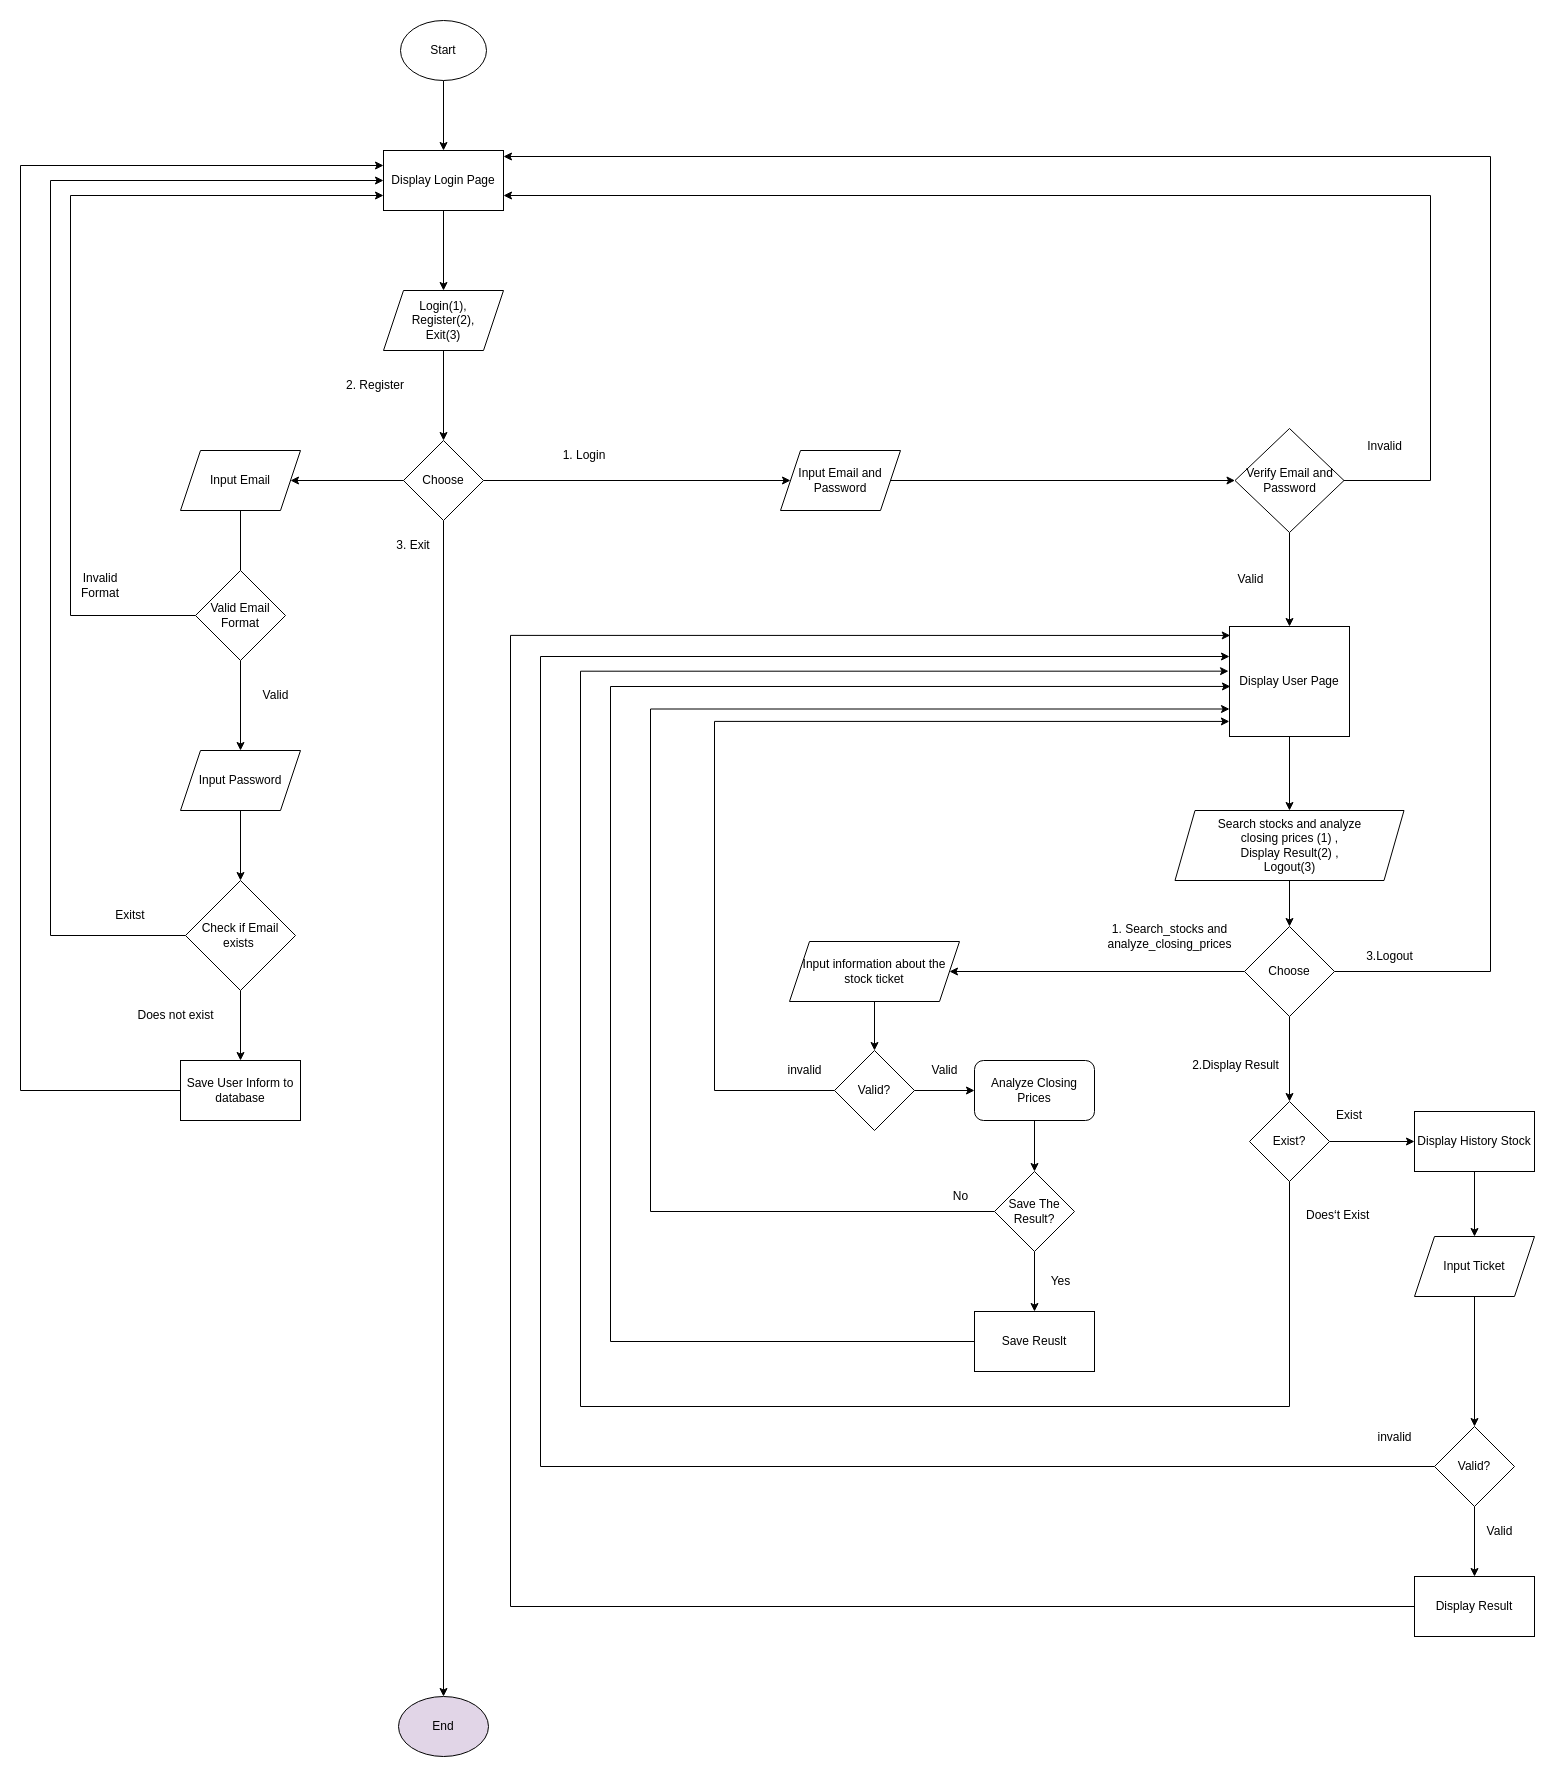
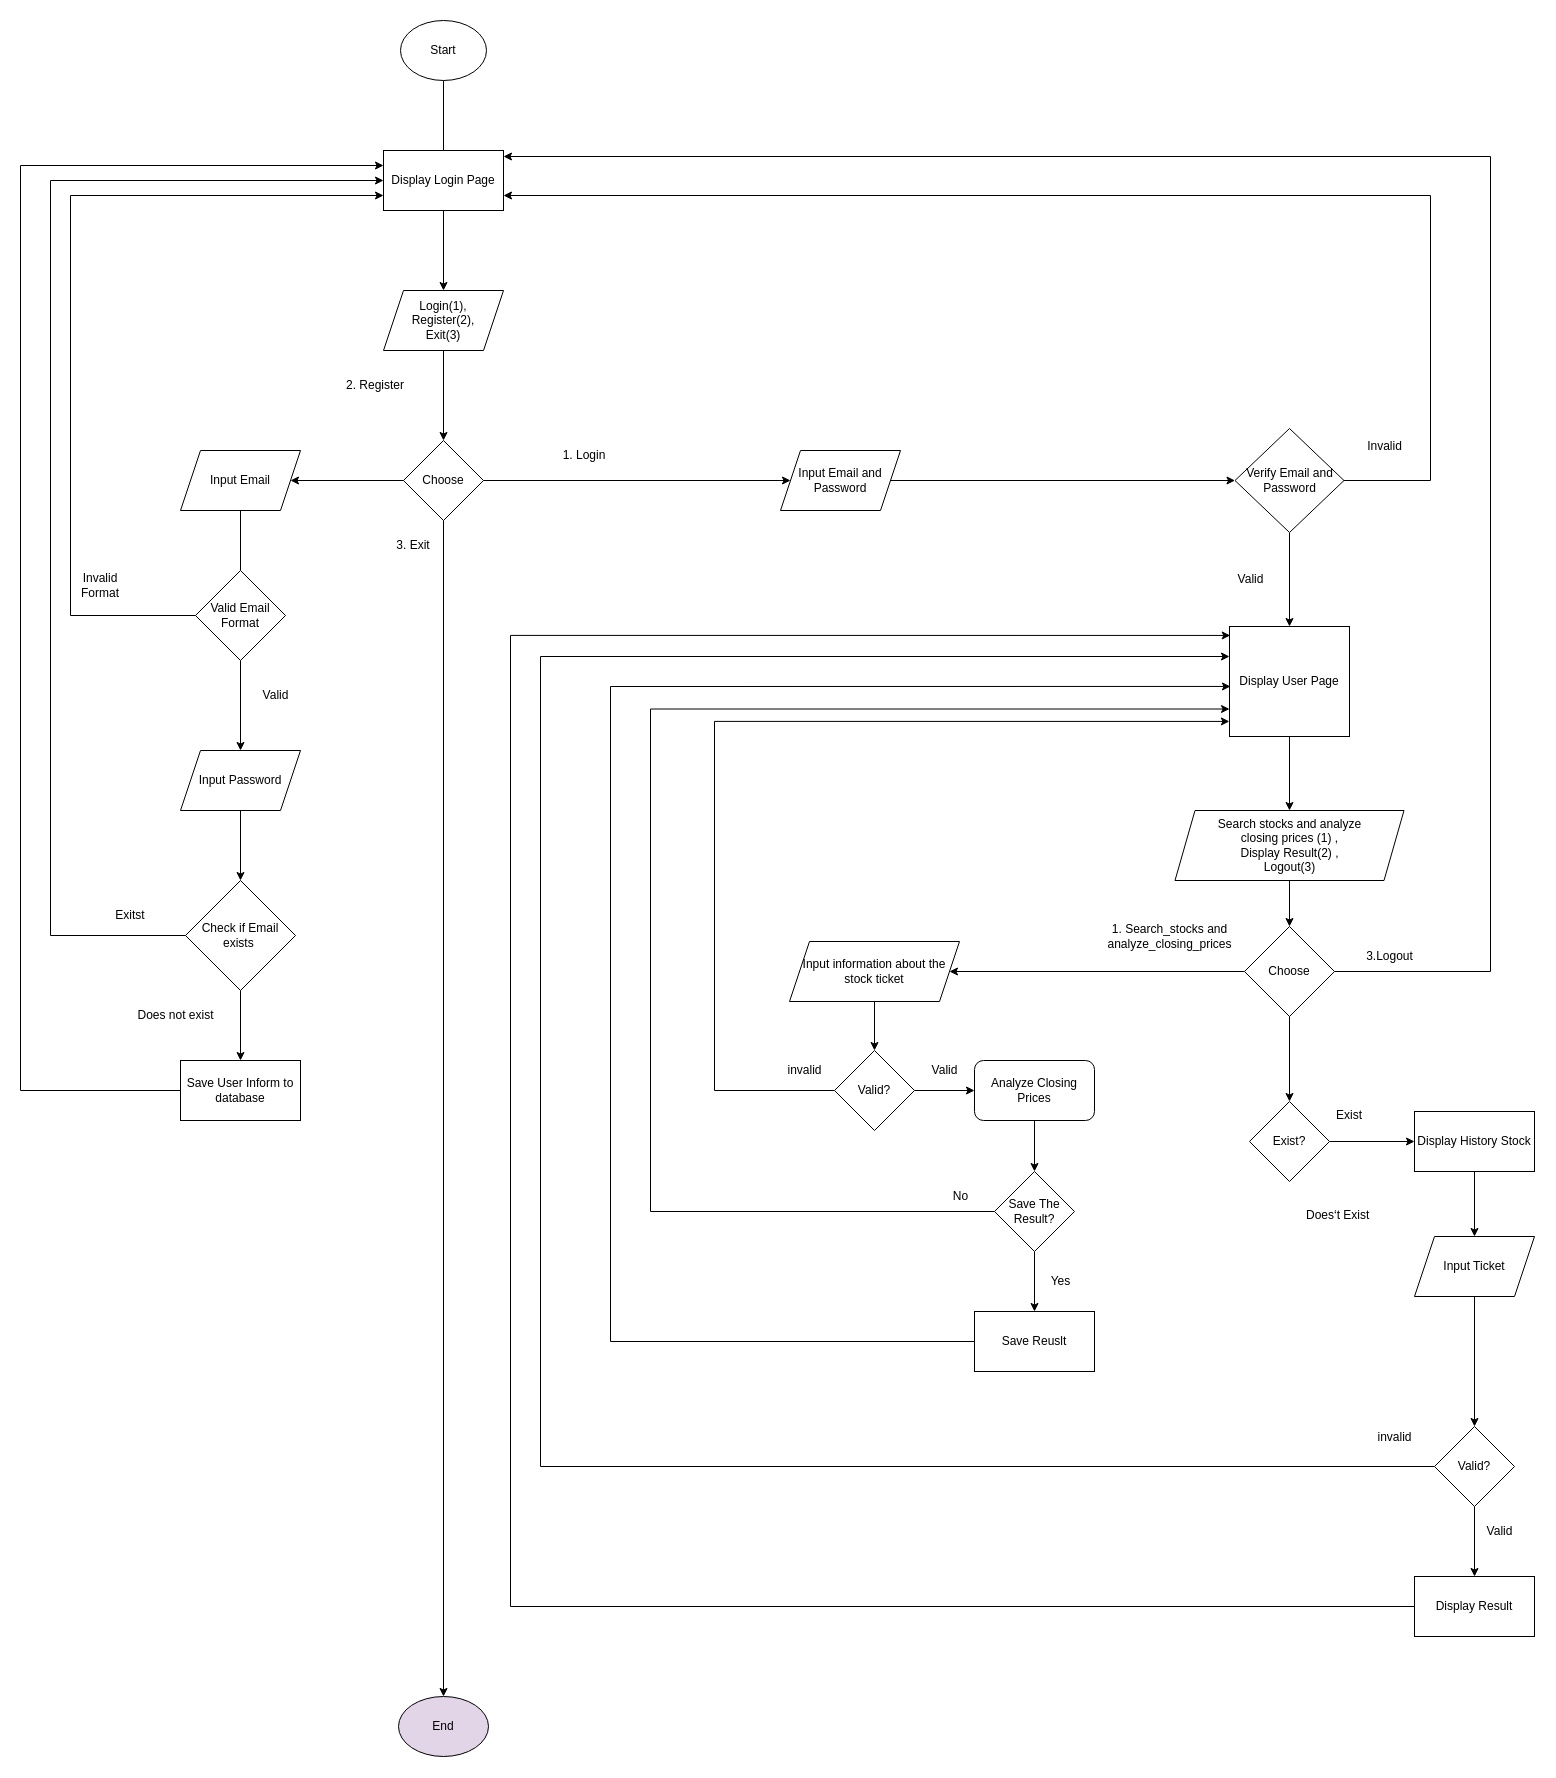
- <mxCell id="2" style="edgeStyle=orthogonalEdgeStyle;rounded=0;orthogonalLoop=1;jettySize=auto;html=1;entryX=0.5;entryY=0;entryDx=0;entryDy=0;" parent="1" source="3" target="10" edge="1"><mxGeometry relative="1" as="geometry" /></mxCell>
+ <mxCell id="2" style="edgeStyle=orthogonalEdgeStyle;rounded=0;orthogonalLoop=1;jettySize=auto;html=1;entryX=0.5;entryY=0;entryDx=0;entryDy=0;endArrow=none;" parent="1" source="3" target="10" edge="1"><mxGeometry relative="1" as="geometry" /></mxCell>
- <mxCell id="52" value="2.Display Result" style="text;html=1;align=center;verticalAlign=middle;resizable=0;points=[];autosize=1;strokeColor=none;fillColor=none;" parent="1" vertex="1"><mxGeometry x="1180" y="1050" width="110" height="30" as="geometry" /></mxCell>
- <mxCell id="75" style="edgeStyle=orthogonalEdgeStyle;rounded=0;orthogonalLoop=1;jettySize=auto;html=1;entryX=-0.008;entryY=0.406;entryDx=0;entryDy=0;entryPerimeter=0;" edge="1" parent="1" source="55" target="33"><mxGeometry relative="1" as="geometry"><Array as="points"><mxPoint x="1289" y="1406" /><mxPoint x="580" y="1406" /><mxPoint x="580" y="671" /></Array></mxGeometry></mxCell>
